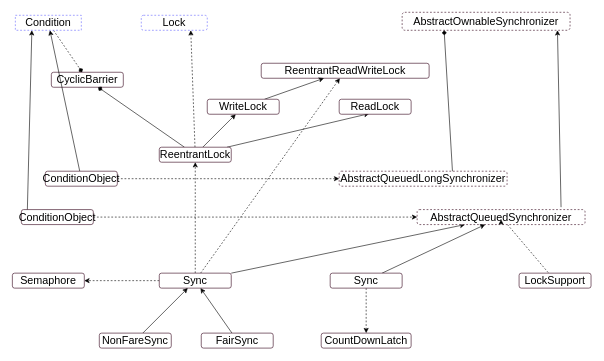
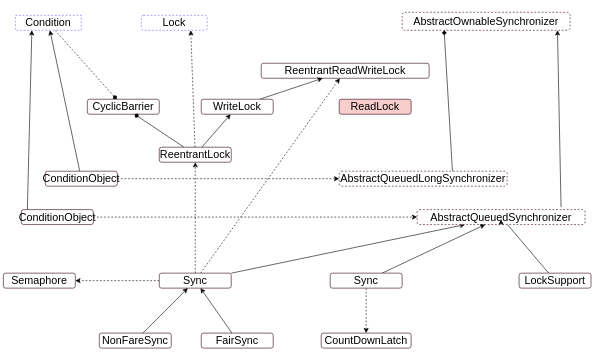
- <mxCell id="6" value="CyclicBarrier" style="rounded=1;whiteSpace=wrap;html=1;strokeColor=#33001A;fontSize=18;" vertex="1" parent="1"><mxGeometry x="85" y="120" width="120" height="25" as="geometry" /></mxCell>
+ <mxCell id="6" value="CyclicBarrier" style="rounded=1;whiteSpace=wrap;html=1;strokeColor=#33001A;fontSize=18;" vertex="1" parent="1"><mxGeometry x="145" y="165" width="120" height="25" as="geometry" /></mxCell>
- <mxCell id="30" value="WriteLock" style="rounded=1;whiteSpace=wrap;html=1;strokeColor=#33001A;fontSize=18;" vertex="1" parent="1"><mxGeometry x="345" y="165" width="120" height="25" as="geometry" /></mxCell>
+ <mxCell id="30" value="WriteLock" style="rounded=1;whiteSpace=wrap;html=1;strokeColor=#33001A;fontSize=18;" vertex="1" parent="1"><mxGeometry x="335" y="165" width="120" height="25" as="geometry" /></mxCell>
- <mxCell id="31" value="ReadLock" style="rounded=1;whiteSpace=wrap;html=1;strokeColor=#33001A;fontSize=18;" vertex="1" parent="1"><mxGeometry x="565" y="165" width="120" height="25" as="geometry" /></mxCell>
+ <mxCell id="31" value="ReadLock" style="rounded=1;whiteSpace=wrap;html=1;strokeColor=#33001A;fontSize=18;fillColor=#f8cecc;" vertex="1" parent="1"><mxGeometry x="565" y="165" width="120" height="25" as="geometry" /></mxCell>
- <mxCell id="10" style="edgeStyle=none;rounded=0;orthogonalLoop=1;jettySize=auto;html=1;entryX=0.417;entryY=0.96;entryDx=0;entryDy=0;entryPerimeter=0;startArrow=none;startFill=0;endArrow=classic;endFill=1;fontSize=18;" edge="1" parent="1" source="11" target="31"><mxGeometry relative="1" as="geometry" /></mxCell>
- <mxCell id="35" style="edgeStyle=none;rounded=0;orthogonalLoop=1;jettySize=auto;html=1;startArrow=none;startFill=0;endArrow=none;endFill=0;fontSize=18;dashed=1;" edge="1" parent="1" source="36" target="41"><mxGeometry relative="1" as="geometry" /></mxCell>
+ <mxCell id="35" style="edgeStyle=none;rounded=0;orthogonalLoop=1;jettySize=auto;html=1;startArrow=none;startFill=0;endArrow=none;endFill=0;fontSize=18;" edge="1" parent="1" source="36" target="41"><mxGeometry relative="1" as="geometry" /></mxCell>
- <mxCell id="12" value="Semaphore" style="rounded=1;whiteSpace=wrap;html=1;strokeColor=#33001A;fontSize=18;" vertex="1" parent="1"><mxGeometry x="20" y="455" width="120" height="25" as="geometry" /></mxCell>
+ <mxCell id="12" value="Semaphore" style="rounded=1;whiteSpace=wrap;html=1;strokeColor=#33001A;fontSize=18;" vertex="1" parent="1"><mxGeometry x="5" y="455" width="120" height="25" as="geometry" /></mxCell>
